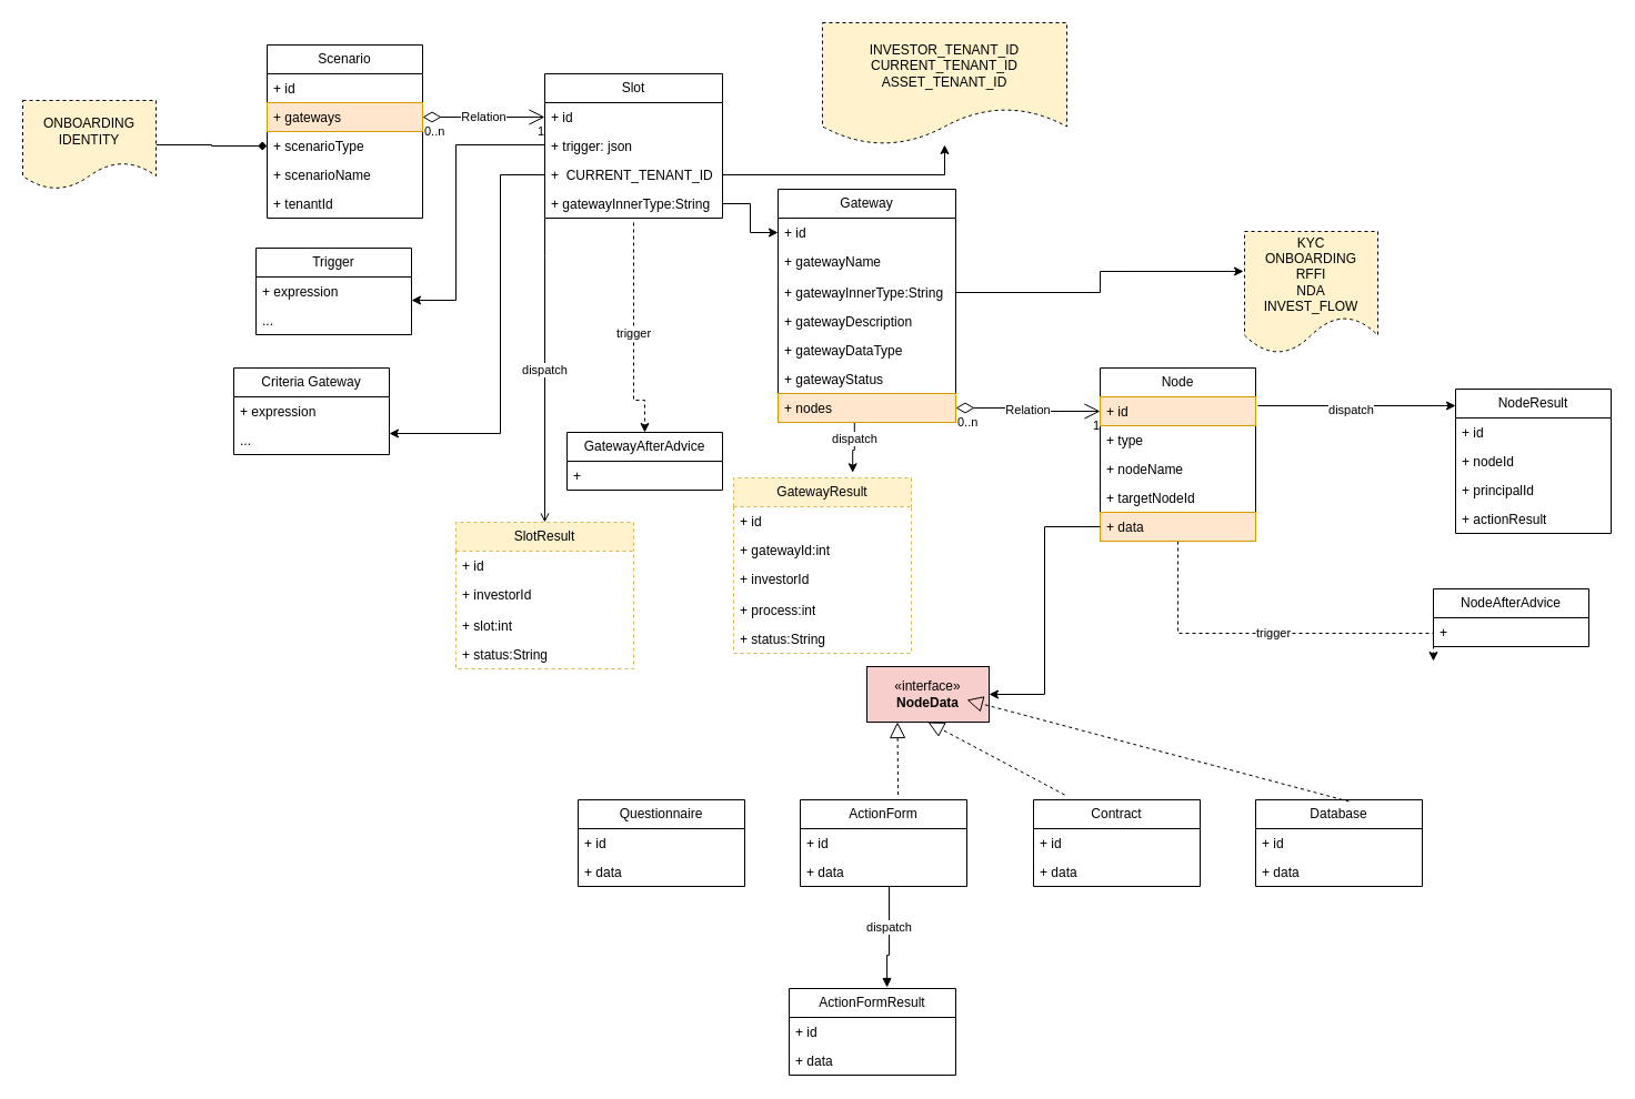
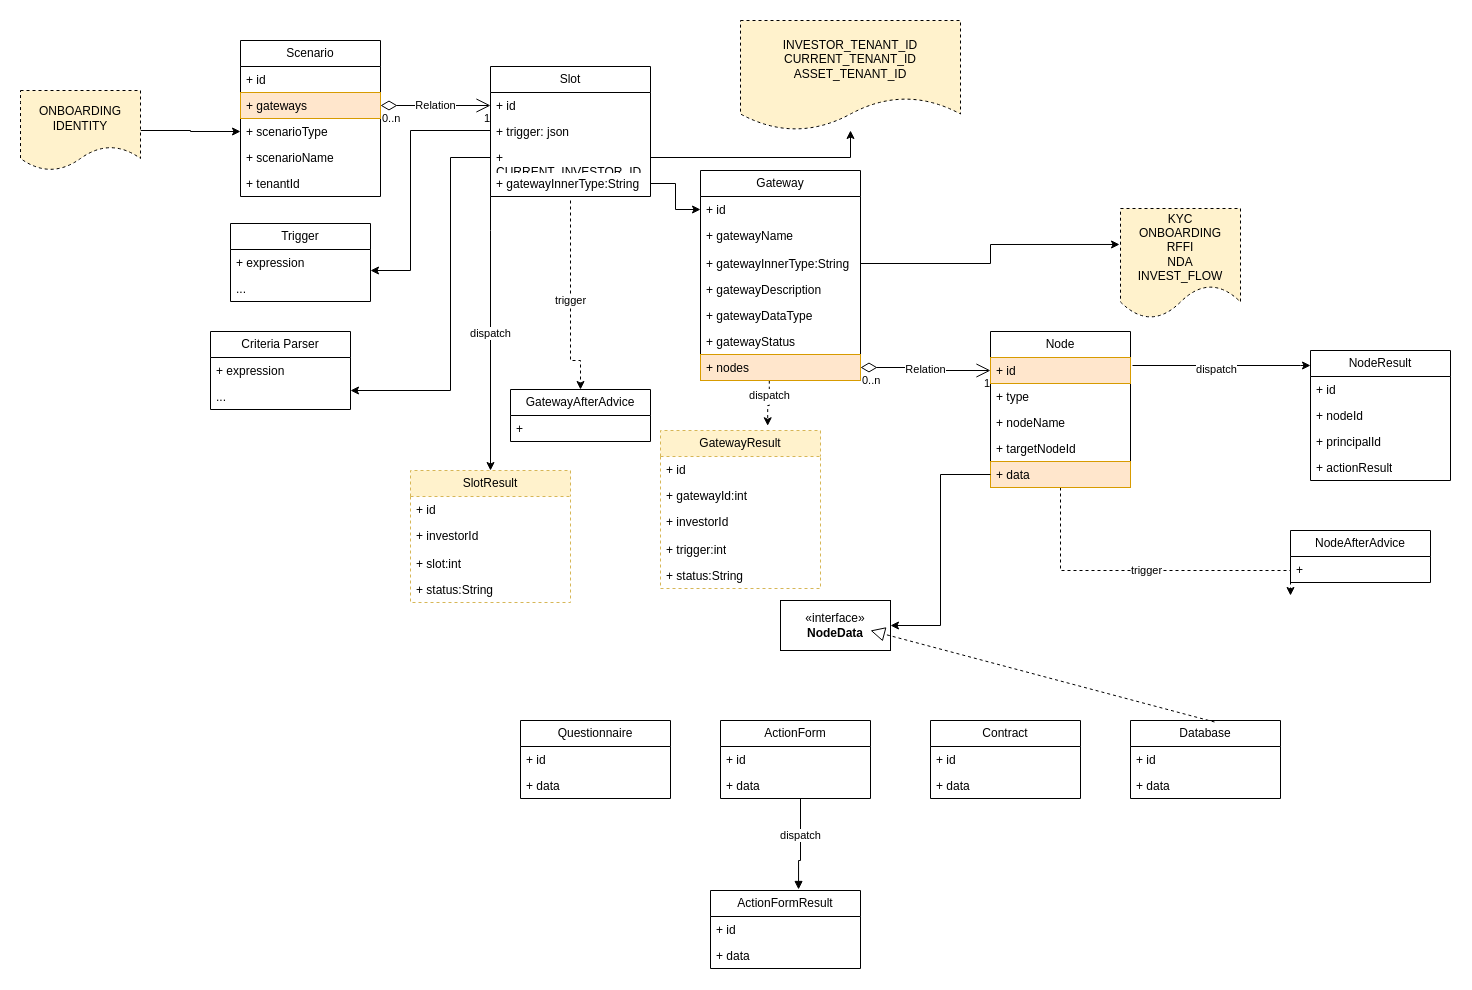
- <mxCell id="60" style="edgeStyle=orthogonalEdgeStyle;rounded=0;orthogonalLoop=1;jettySize=auto;html=1;entryX=0;entryY=0.5;entryDx=0;entryDy=0;endArrow=diamond;" edge="1" parent="1" source="61" target="5"><mxGeometry relative="1" as="geometry" /></mxCell>
+ <mxCell id="60" style="edgeStyle=orthogonalEdgeStyle;rounded=0;orthogonalLoop=1;jettySize=auto;html=1;entryX=0;entryY=0.5;entryDx=0;entryDy=0;" edge="1" parent="1" source="61" target="5"><mxGeometry relative="1" as="geometry" /></mxCell>
- <mxCell id="70" value="+&amp;nbsp; CURRENT_TENANT_ID" style="text;strokeColor=none;fillColor=none;align=left;verticalAlign=top;spacingLeft=4;spacingRight=4;overflow=hidden;rotatable=0;points=[[0,0.5],[1,0.5]];portConstraint=eastwest;whiteSpace=wrap;html=1;" vertex="1" parent="67"><mxGeometry y="78" width="160" height="26" as="geometry" /></mxCell>
+ <mxCell id="70" value="+&amp;nbsp; CURRENT_INVESTOR_ID" style="text;strokeColor=none;fillColor=none;align=left;verticalAlign=top;spacingLeft=4;spacingRight=4;overflow=hidden;rotatable=0;points=[[0,0.5],[1,0.5]];portConstraint=eastwest;whiteSpace=wrap;html=1;" vertex="1" parent="67"><mxGeometry y="78" width="160" height="26" as="geometry" /></mxCell>
- <mxCell id="81" value="Criteria Gateway" style="swimlane;fontStyle=0;childLayout=stackLayout;horizontal=1;startSize=26;fillColor=none;horizontalStack=0;resizeParent=1;resizeParentMax=0;resizeLast=0;collapsible=1;marginBottom=0;whiteSpace=wrap;html=1;" vertex="1" parent="1"><mxGeometry x="210" y="331" width="140" height="78" as="geometry" /></mxCell>
+ <mxCell id="81" value="Criteria Parser" style="swimlane;fontStyle=0;childLayout=stackLayout;horizontal=1;startSize=26;fillColor=none;horizontalStack=0;resizeParent=1;resizeParentMax=0;resizeLast=0;collapsible=1;marginBottom=0;whiteSpace=wrap;html=1;" vertex="1" parent="1"><mxGeometry x="210" y="331" width="140" height="78" as="geometry" /></mxCell>
- <mxCell id="9" value="" style="edgeStyle=orthogonalEdgeStyle;rounded=0;orthogonalLoop=1;jettySize=auto;html=1;entryX=0.67;entryY=-0.03;entryDx=0;entryDy=0;entryPerimeter=0;exitX=0.43;exitY=1.006;exitDx=0;exitDy=0;exitPerimeter=0;" edge="1" parent="1" source="18" target="85"><mxGeometry relative="1" as="geometry" /></mxCell>
+ <mxCell id="9" value="" style="edgeStyle=orthogonalEdgeStyle;rounded=0;orthogonalLoop=1;jettySize=auto;html=1;entryX=0.67;entryY=-0.03;entryDx=0;entryDy=0;entryPerimeter=0;exitX=0.43;exitY=1.006;exitDx=0;exitDy=0;exitPerimeter=0;dashed=1;" edge="1" parent="1" source="18" target="85"><mxGeometry relative="1" as="geometry" /></mxCell>
- <mxCell id="66" value="dispatch" style="edgeStyle=orthogonalEdgeStyle;rounded=0;orthogonalLoop=1;jettySize=auto;html=1;entryX=0.5;entryY=0;entryDx=0;entryDy=0;endArrow=open;" edge="1" parent="1" source="67" target="91"><mxGeometry relative="1" as="geometry"><Array as="points"><mxPoint x="490" y="230" /><mxPoint x="490" y="230" /></Array></mxGeometry></mxCell>
+ <mxCell id="66" value="dispatch" style="edgeStyle=orthogonalEdgeStyle;rounded=0;orthogonalLoop=1;jettySize=auto;html=1;entryX=0.5;entryY=0;entryDx=0;entryDy=0;" edge="1" parent="1" source="67" target="91"><mxGeometry relative="1" as="geometry"><Array as="points"><mxPoint x="490" y="230" /><mxPoint x="490" y="230" /></Array></mxGeometry></mxCell>
- <mxCell id="89" value="+ process:int" style="text;strokeColor=none;fillColor=none;align=left;verticalAlign=top;spacingLeft=4;spacingRight=4;overflow=hidden;rotatable=0;points=[[0,0.5],[1,0.5]];portConstraint=eastwest;whiteSpace=wrap;html=1;" vertex="1" parent="85"><mxGeometry y="106" width="160" height="26" as="geometry" /></mxCell>
+ <mxCell id="89" value="+ trigger:int" style="text;strokeColor=none;fillColor=none;align=left;verticalAlign=top;spacingLeft=4;spacingRight=4;overflow=hidden;rotatable=0;points=[[0,0.5],[1,0.5]];portConstraint=eastwest;whiteSpace=wrap;html=1;" vertex="1" parent="85"><mxGeometry y="106" width="160" height="26" as="geometry" /></mxCell>
- <mxCell id="44" value="«interface»&lt;br&gt;&lt;b&gt;NodeData&lt;/b&gt;" style="html=1;whiteSpace=wrap;fillColor=#f8cecc;" vertex="1" parent="1"><mxGeometry x="780" y="600" width="110" height="50" as="geometry" /></mxCell>
+ <mxCell id="44" value="«interface»&lt;br&gt;&lt;b&gt;NodeData&lt;/b&gt;" style="html=1;whiteSpace=wrap;" vertex="1" parent="1"><mxGeometry x="780" y="600" width="110" height="50" as="geometry" /></mxCell>
- <mxCell id="46" value="" style="endArrow=block;dashed=1;endFill=0;endSize=12;html=1;rounded=0;entryX=0.5;entryY=1;entryDx=0;entryDy=0;exitX=0.187;exitY=-0.058;exitDx=0;exitDy=0;exitPerimeter=0;" edge="1" parent="1" source="41" target="44"><mxGeometry width="160" relative="1" as="geometry"><mxPoint x="869" y="741" as="sourcePoint" /><mxPoint x="889" y="860" as="targetPoint" /></mxGeometry></mxCell>
- <mxCell id="45" value="" style="endArrow=block;dashed=1;endFill=0;endSize=12;html=1;rounded=0;exitX=0.587;exitY=-0.058;exitDx=0;exitDy=0;exitPerimeter=0;entryX=0.25;entryY=1;entryDx=0;entryDy=0;" edge="1" parent="1" source="38" target="44"><mxGeometry width="160" relative="1" as="geometry"><mxPoint x="848" y="740" as="sourcePoint" /><mxPoint x="799" y="856" as="targetPoint" /></mxGeometry></mxCell>
